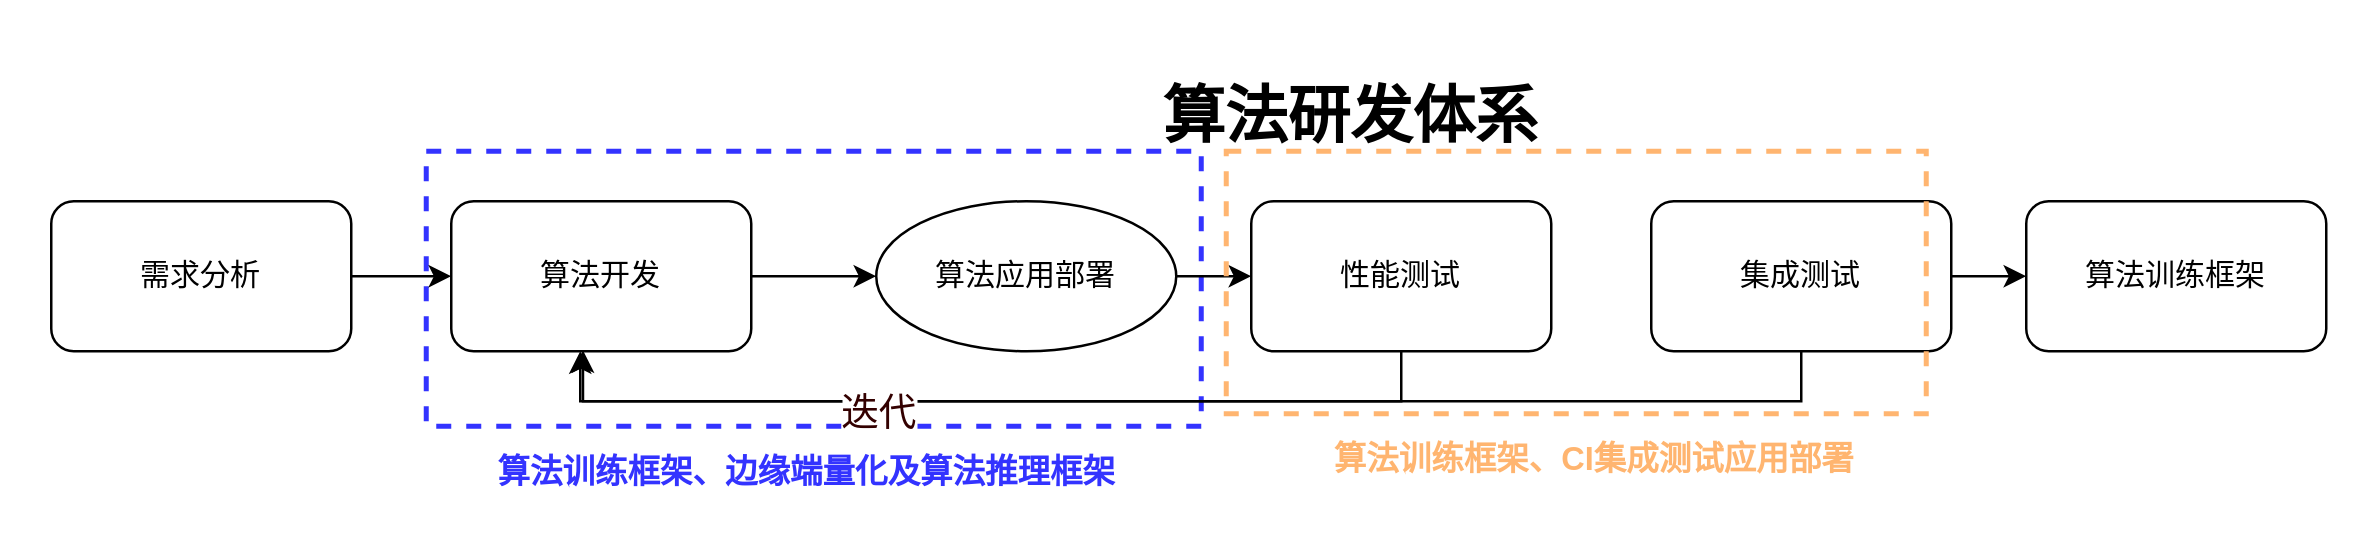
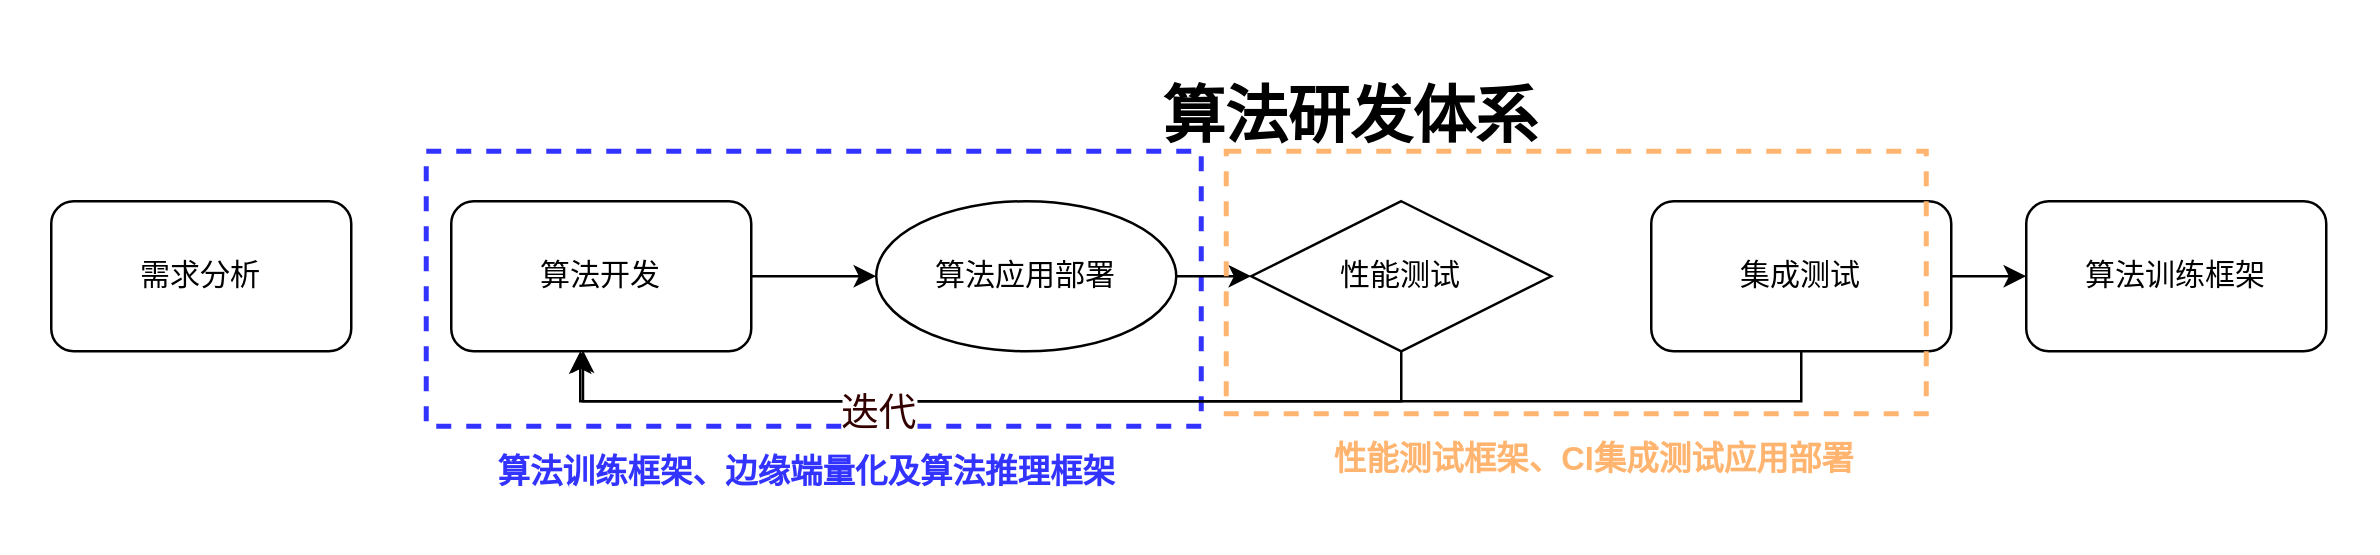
- <mxCell id="18" style="edgeStyle=orthogonalEdgeStyle;rounded=0;orthogonalLoop=1;jettySize=auto;html=1;exitX=1;exitY=0.5;exitDx=0;exitDy=0;entryX=0;entryY=0.5;entryDx=0;entryDy=0;fontSize=15;fontColor=#330000;" edge="1" parent="1" source="19" target="4"><mxGeometry relative="1" as="geometry" /></mxCell>
- <mxCell id="8" value="性能测试" style="rounded=1;whiteSpace=wrap;html=1;" vertex="1" parent="1"><mxGeometry x="500" y="80" width="120" height="60" as="geometry" /></mxCell>
+ <mxCell id="8" value="性能测试" style="rhombus;whiteSpace=wrap;html=1;" vertex="1" parent="1"><mxGeometry x="500" y="80" width="120" height="60" as="geometry" /></mxCell>
- <mxCell id="16" value="&lt;span style=&quot;font-size: 13px&quot;&gt;&lt;b&gt;&lt;font color=&quot;#ffb570&quot;&gt;算法训练框架、CI集成测试应用部署&lt;/font&gt;&lt;/b&gt;&lt;/span&gt;" style="text;html=1;strokeColor=none;fillColor=none;align=center;verticalAlign=middle;whiteSpace=wrap;rounded=0;dashed=1;fontSize=20;" vertex="1" parent="1"><mxGeometry x="480" y="165" width="315" height="30" as="geometry" /></mxCell>
+ <mxCell id="16" value="&lt;span style=&quot;font-size: 13px&quot;&gt;&lt;b&gt;&lt;font color=&quot;#ffb570&quot;&gt;性能测试框架、CI集成测试应用部署&lt;/font&gt;&lt;/b&gt;&lt;/span&gt;" style="text;html=1;strokeColor=none;fillColor=none;align=center;verticalAlign=middle;whiteSpace=wrap;rounded=0;dashed=1;fontSize=20;" vertex="1" parent="1"><mxGeometry x="480" y="165" width="315" height="30" as="geometry" /></mxCell>
